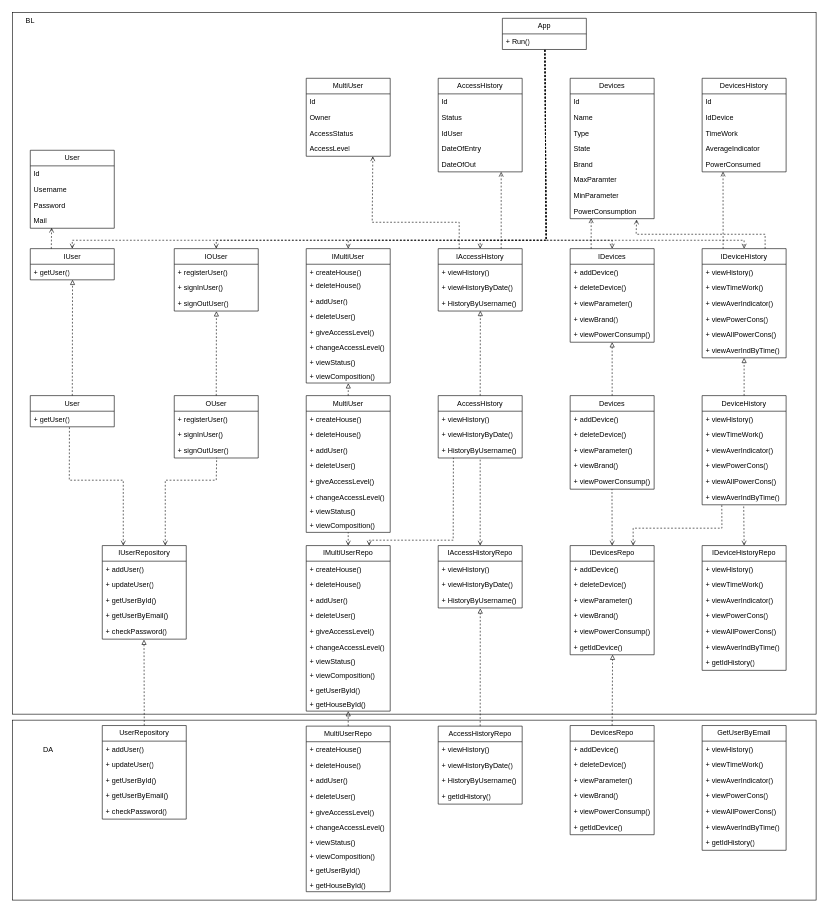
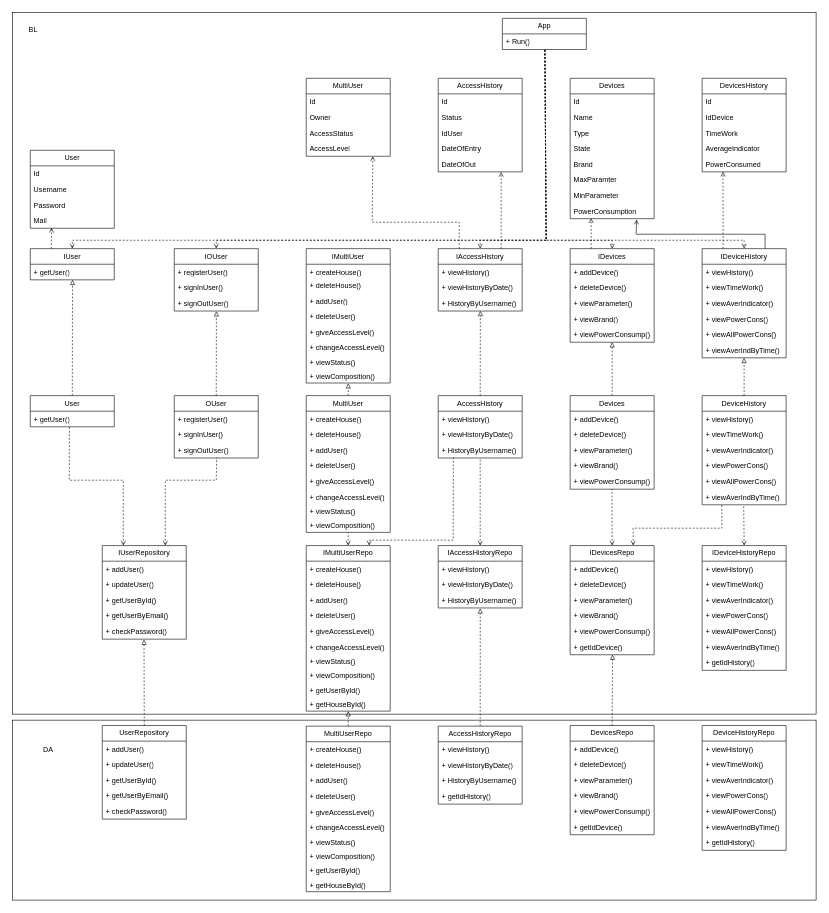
- <mxCell id="204" value="BL" style="text;html=1;align=center;verticalAlign=middle;whiteSpace=wrap;rounded=0;" vertex="1" parent="1"><mxGeometry x="20" y="20" width="60" height="30" as="geometry" /></mxCell>
+ <mxCell id="204" value="BL" style="text;html=1;align=center;verticalAlign=middle;whiteSpace=wrap;rounded=0;" vertex="1" parent="1"><mxGeometry x="25" y="35" width="60" height="30" as="geometry" /></mxCell>
- <mxCell id="189" value="" style="endArrow=open;dashed=1;html=1;rounded=0;exitX=0.75;exitY=0;exitDx=0;exitDy=0;startArrow=none;startFill=0;endFill=0;entryX=0.791;entryY=1.056;entryDx=0;entryDy=0;entryPerimeter=0;" edge="1" parent="1" source="81" target="55"><mxGeometry width="50" height="50" relative="1" as="geometry"><mxPoint x="775" y="424" as="sourcePoint" /><mxPoint x="630" y="290" as="targetPoint" /><Array as="points"><mxPoint x="1275" y="390" /><mxPoint x="1060" y="390" /></Array></mxGeometry></mxCell>
+ <mxCell id="189" value="" style="endArrow=open;dashed=0;html=1;rounded=0;exitX=0.75;exitY=0;exitDx=0;exitDy=0;startArrow=none;startFill=0;endFill=0;entryX=0.791;entryY=1.056;entryDx=0;entryDy=0;entryPerimeter=0;" edge="1" parent="1" source="81" target="55"><mxGeometry width="50" height="50" relative="1" as="geometry"><mxPoint x="775" y="424" as="sourcePoint" /><mxPoint x="630" y="290" as="targetPoint" /><Array as="points"><mxPoint x="1275" y="390" /><mxPoint x="1060" y="390" /></Array></mxGeometry></mxCell>
- <mxCell id="184" value="" style="endArrow=open;dashed=1;html=1;rounded=0;entryX=0.5;entryY=0;entryDx=0;entryDy=0;exitX=0.506;exitY=1.032;exitDx=0;exitDy=0;startArrow=none;startFill=0;endFill=0;exitPerimeter=0;" edge="1" parent="1" source="35" target="62"><mxGeometry x="-0.0" width="50" height="50" relative="1" as="geometry"><mxPoint x="918" y="113" as="sourcePoint" /><mxPoint x="370" y="424" as="targetPoint" /><Array as="points"><mxPoint x="910" y="400" /><mxPoint x="580" y="400" /></Array><mxPoint as="offset" /></mxGeometry></mxCell>
- <mxCell id="167" value="GetUserByEmail" style="swimlane;fontStyle=0;childLayout=stackLayout;horizontal=1;startSize=26;fillColor=none;horizontalStack=0;resizeParent=1;resizeParentMax=0;resizeLast=0;collapsible=1;marginBottom=0;whiteSpace=wrap;html=1;" vertex="1" parent="1"><mxGeometry x="1170" y="1209" width="140" height="208" as="geometry"><mxRectangle x="1160" y="580" width="120" height="30" as="alternateBounds" /></mxGeometry></mxCell>
+ <mxCell id="167" value="DeviceHistoryRepo" style="swimlane;fontStyle=0;childLayout=stackLayout;horizontal=1;startSize=26;fillColor=none;horizontalStack=0;resizeParent=1;resizeParentMax=0;resizeLast=0;collapsible=1;marginBottom=0;whiteSpace=wrap;html=1;" vertex="1" parent="1"><mxGeometry x="1170" y="1209" width="140" height="208" as="geometry"><mxRectangle x="1160" y="580" width="120" height="30" as="alternateBounds" /></mxGeometry></mxCell>
